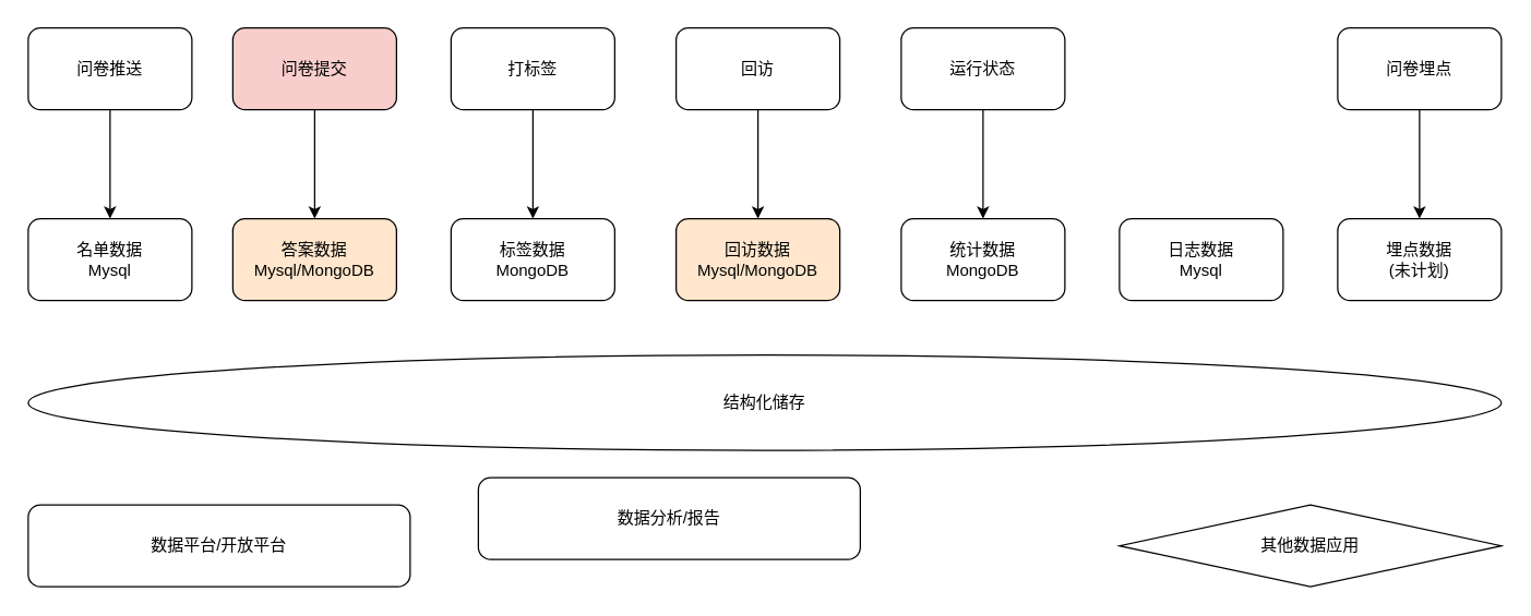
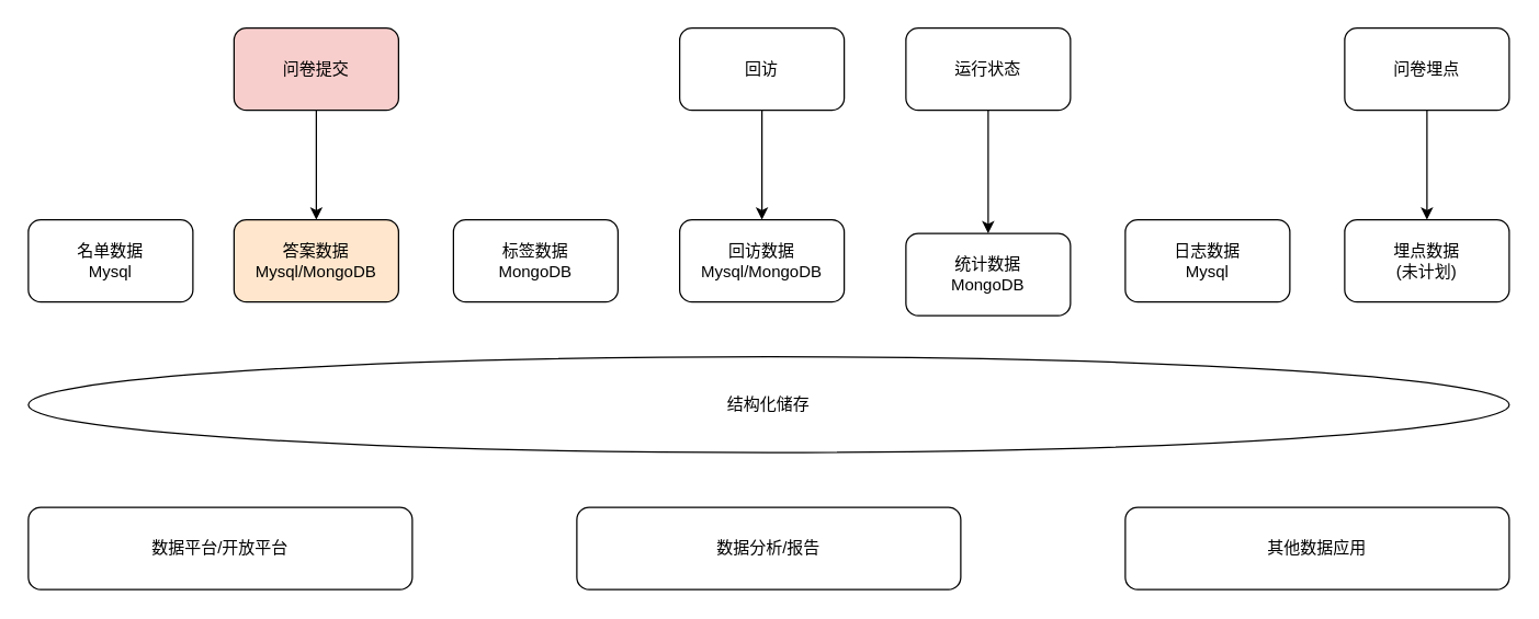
- <mxCell id="3" value="问卷推送" style="rounded=1;whiteSpace=wrap;html=1;" vertex="1" parent="1"><mxGeometry x="20" y="20" width="120" height="60" as="geometry" /></mxCell>
- <mxCell id="9" value="打标签" style="rounded=1;whiteSpace=wrap;html=1;" vertex="1" parent="1"><mxGeometry x="330" y="20" width="120" height="60" as="geometry" /></mxCell>
- <mxCell id="2" value="" style="edgeStyle=orthogonalEdgeStyle;rounded=0;orthogonalLoop=1;jettySize=auto;html=1;" edge="1" parent="1" source="3" target="4"><mxGeometry relative="1" as="geometry" /></mxCell>
- <mxCell id="8" value="" style="edgeStyle=orthogonalEdgeStyle;rounded=0;orthogonalLoop=1;jettySize=auto;html=1;" edge="1" parent="1" source="9" target="10"><mxGeometry relative="1" as="geometry" /></mxCell>
- <mxCell id="17" value="回访数据&lt;br&gt;Mysql/MongoDB&lt;br&gt;" style="rounded=1;whiteSpace=wrap;html=1;fillColor=#ffe6cc;" vertex="1" parent="1"><mxGeometry x="495" y="160" width="120" height="60" as="geometry" /></mxCell>
+ <mxCell id="17" value="回访数据&lt;br&gt;Mysql/MongoDB&lt;br&gt;" style="rounded=1;whiteSpace=wrap;html=1;" vertex="1" parent="1"><mxGeometry x="495" y="160" width="120" height="60" as="geometry" /></mxCell>
- <mxCell id="16" value="统计数据&lt;br&gt;MongoDB&lt;br&gt;" style="rounded=1;whiteSpace=wrap;html=1;" vertex="1" parent="1"><mxGeometry x="660" y="160" width="120" height="60" as="geometry" /></mxCell>
+ <mxCell id="16" value="统计数据&lt;br&gt;MongoDB&lt;br&gt;" style="rounded=1;whiteSpace=wrap;html=1;" vertex="1" parent="1"><mxGeometry x="660" y="170" width="120" height="60" as="geometry" /></mxCell>
- <mxCell id="20" value="数据分析/报告" style="rounded=1;whiteSpace=wrap;html=1;" vertex="1" parent="1"><mxGeometry x="350" y="350" width="280" height="60" as="geometry" /></mxCell>
+ <mxCell id="20" value="数据分析/报告" style="rounded=1;whiteSpace=wrap;html=1;" vertex="1" parent="1"><mxGeometry x="420" y="370" width="280" height="60" as="geometry" /></mxCell>
- <mxCell id="21" value="其他数据应用" style="rhombus;whiteSpace=wrap;html=1;" vertex="1" parent="1"><mxGeometry x="820" y="370" width="280" height="60" as="geometry" /></mxCell>
+ <mxCell id="21" value="其他数据应用" style="rounded=1;whiteSpace=wrap;html=1;" vertex="1" parent="1"><mxGeometry x="820" y="370" width="280" height="60" as="geometry" /></mxCell>
